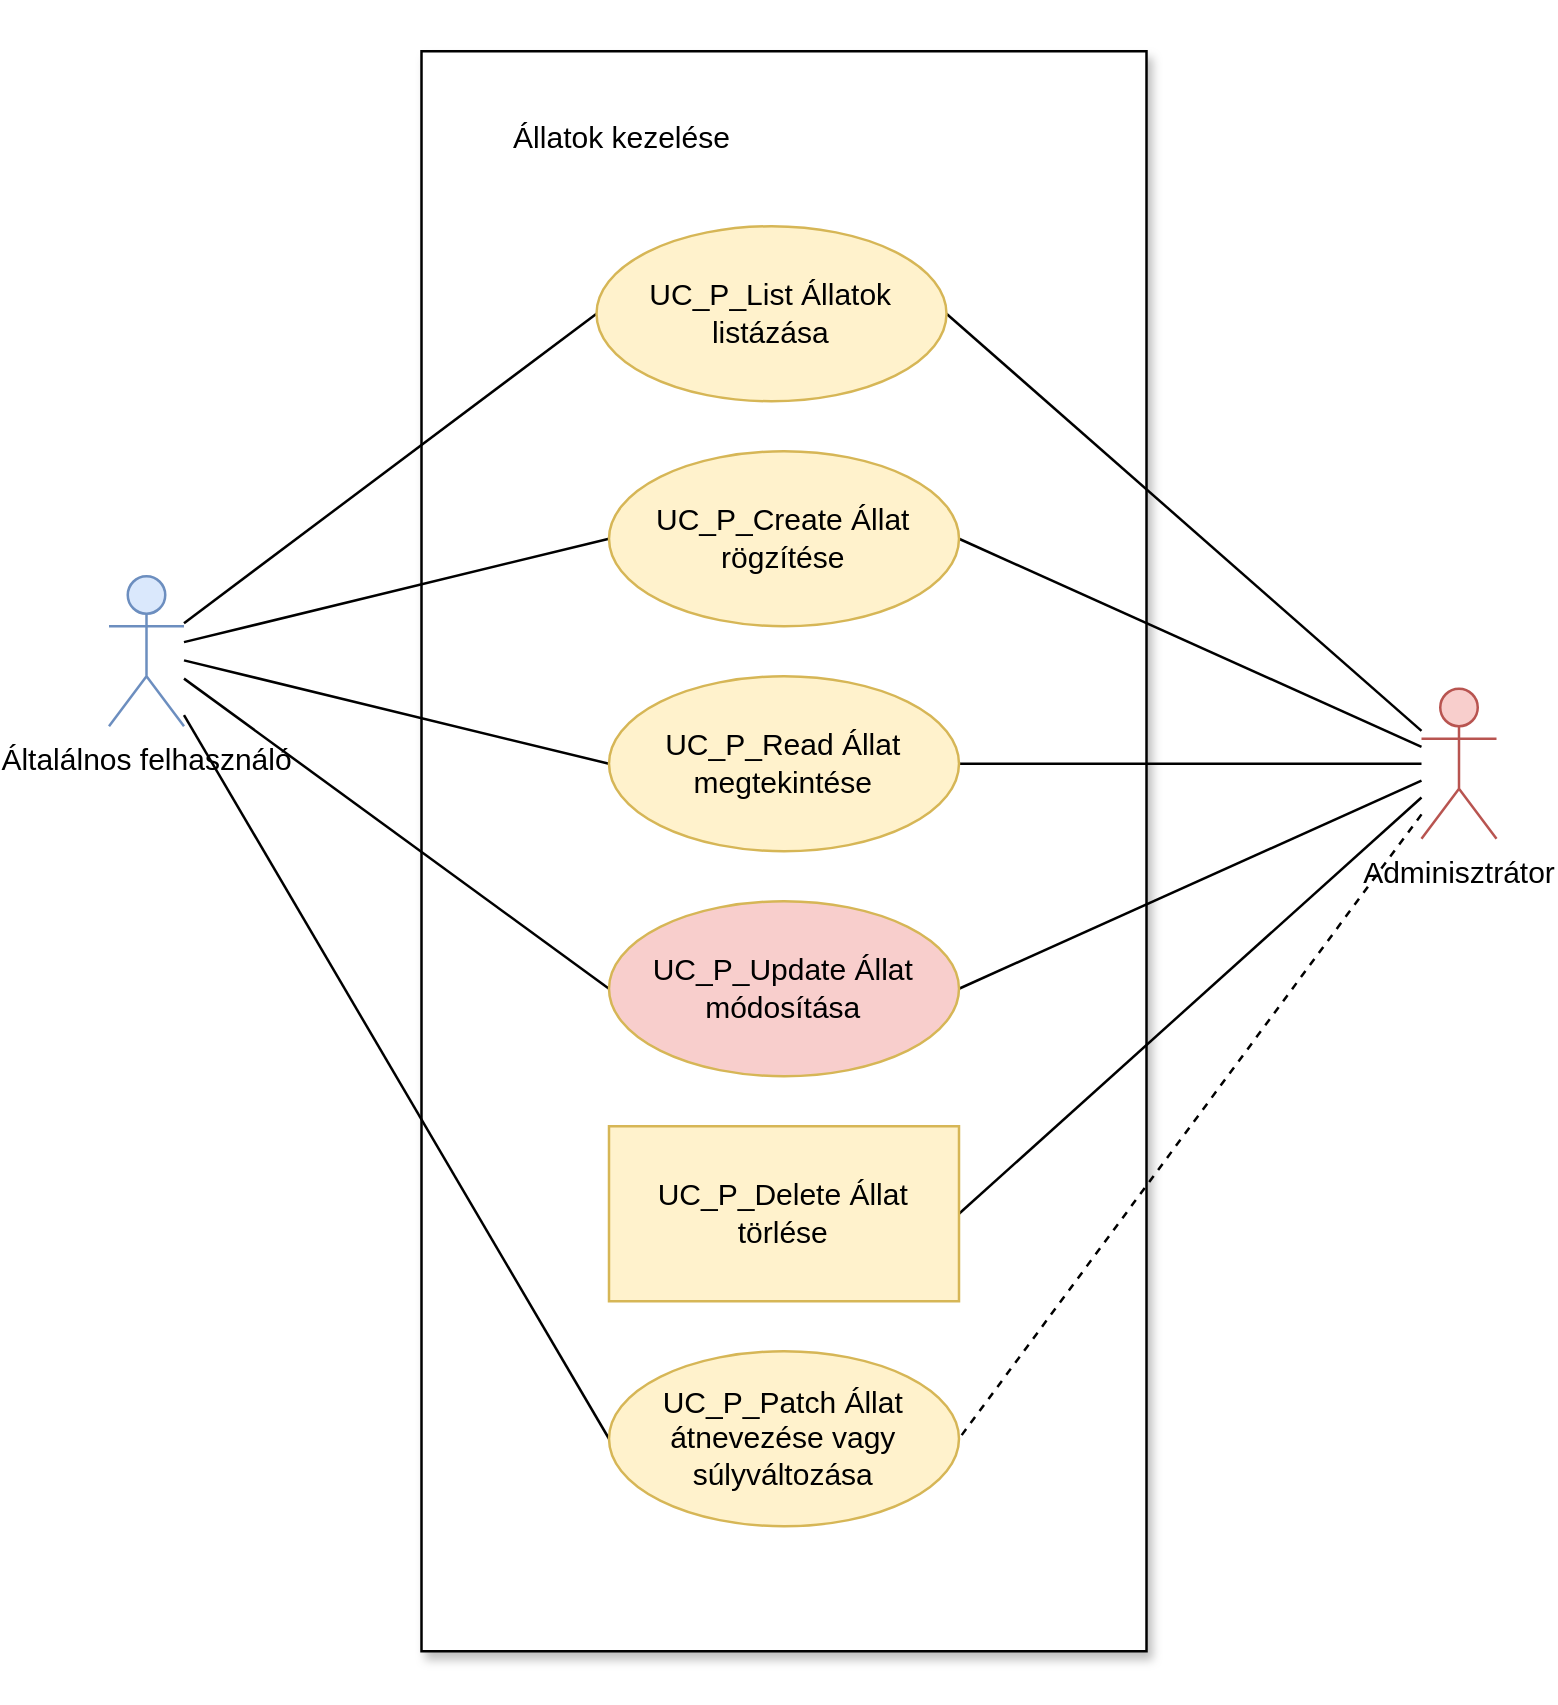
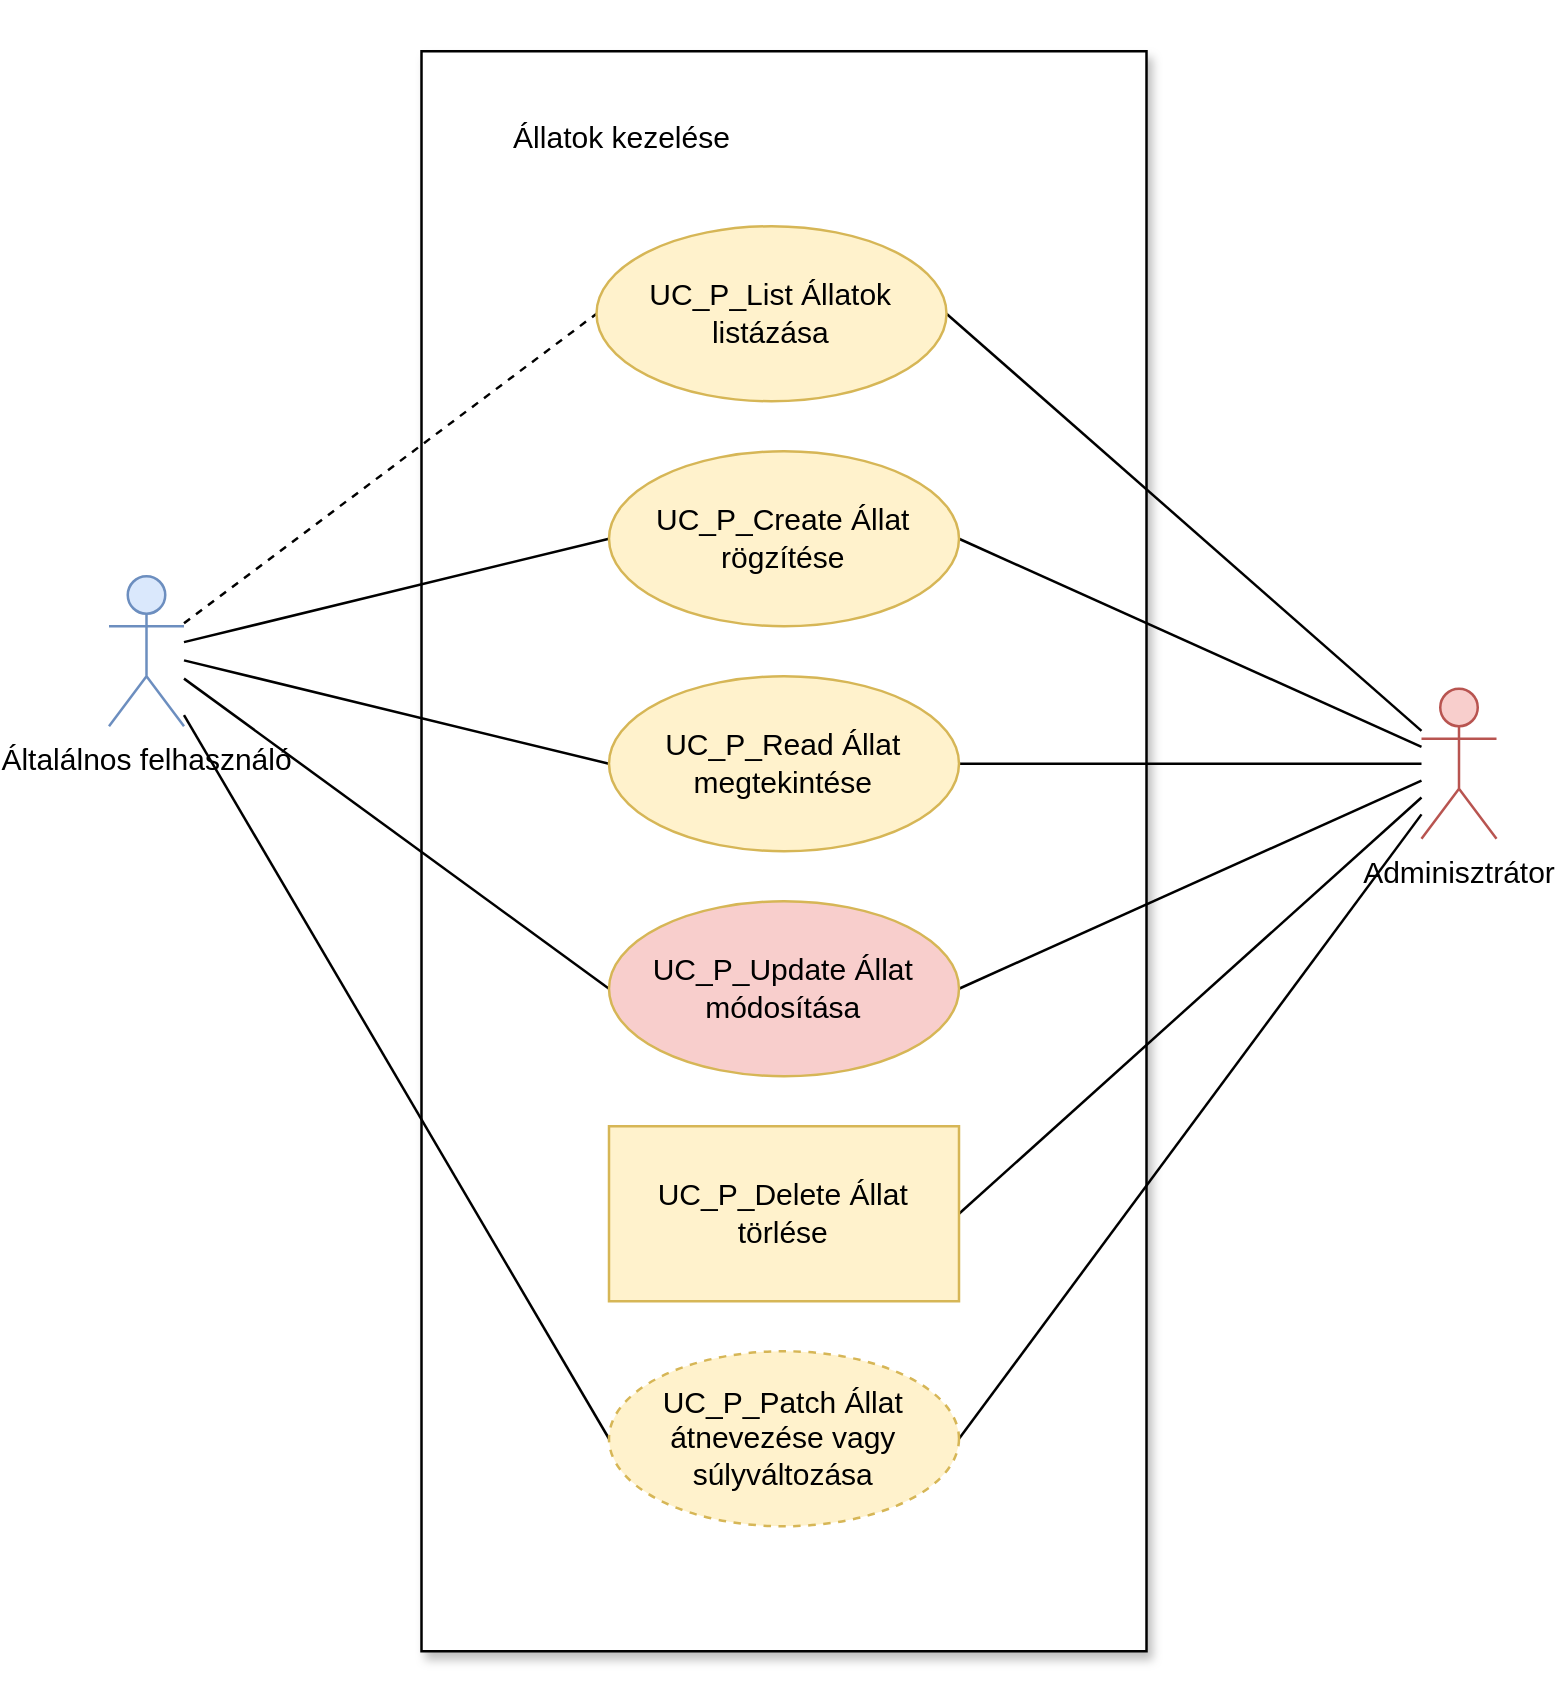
- <mxCell id="3" style="rounded=0;orthogonalLoop=1;jettySize=auto;html=1;entryX=0;entryY=0.5;entryDx=0;entryDy=0;endArrow=none;endFill=0;" edge="1" parent="1" source="8" target="17"><mxGeometry relative="1" as="geometry" /></mxCell>
+ <mxCell id="3" style="rounded=0;orthogonalLoop=1;jettySize=auto;html=1;entryX=0;entryY=0.5;entryDx=0;entryDy=0;endArrow=none;endFill=0;dashed=1;" edge="1" parent="1" source="8" target="17"><mxGeometry relative="1" as="geometry" /></mxCell>
- <mxCell id="14" style="rounded=0;orthogonalLoop=1;jettySize=auto;html=1;entryX=1;entryY=0.5;entryDx=0;entryDy=0;endArrow=none;endFill=0;dashed=1;" edge="1" parent="1" source="15" target="22"><mxGeometry relative="1" as="geometry" /></mxCell>
+ <mxCell id="14" style="rounded=0;orthogonalLoop=1;jettySize=auto;html=1;entryX=1;entryY=0.5;entryDx=0;entryDy=0;endArrow=none;endFill=0;" edge="1" parent="1" source="15" target="22"><mxGeometry relative="1" as="geometry" /></mxCell>
- <mxCell id="22" value="UC_P_Patch Állat átnevezése vagy súlyváltozása" style="ellipse;whiteSpace=wrap;html=1;fillColor=#fff2cc;strokeColor=#d6b656;" vertex="1" parent="1"><mxGeometry x="220" y="540" width="140" height="70" as="geometry" /></mxCell>
+ <mxCell id="22" value="UC_P_Patch Állat átnevezése vagy súlyváltozása" style="ellipse;whiteSpace=wrap;html=1;fillColor=#fff2cc;strokeColor=#d6b656;dashed=1;" vertex="1" parent="1"><mxGeometry x="220" y="540" width="140" height="70" as="geometry" /></mxCell>
